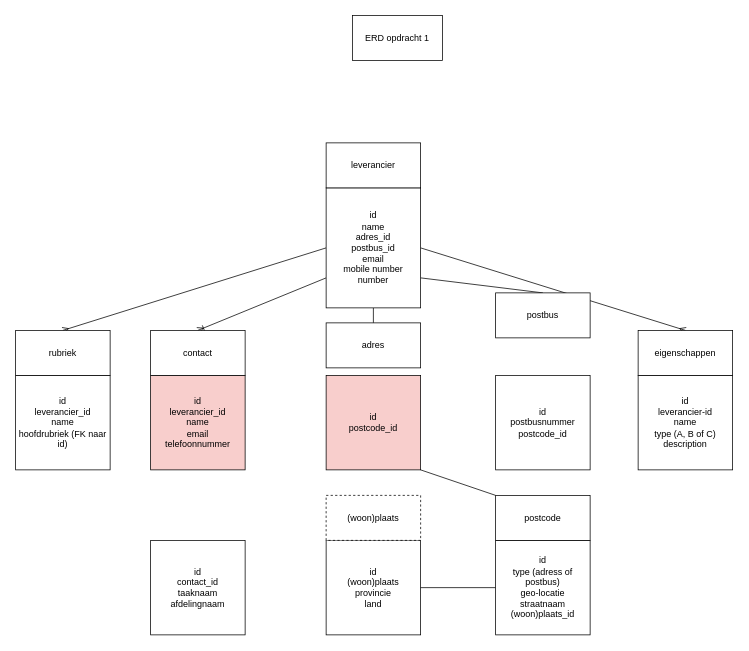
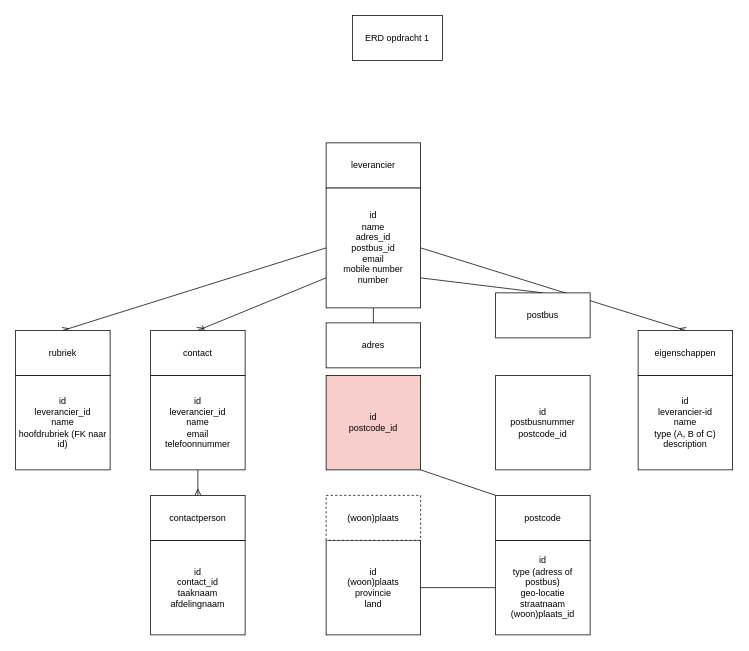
- <mxCell id="21" value="id&lt;br&gt;leverancier_id&lt;br&gt;name&lt;br&gt;email&lt;br&gt;telefoonnummer" style="whiteSpace=wrap;html=1;aspect=fixed;fillColor=#f8cecc;" vertex="1" parent="1"><mxGeometry x="200" y="500" width="126" height="126" as="geometry" /></mxCell>
+ <mxCell id="21" value="id&lt;br&gt;leverancier_id&lt;br&gt;name&lt;br&gt;email&lt;br&gt;telefoonnummer" style="whiteSpace=wrap;html=1;aspect=fixed;" vertex="1" parent="1"><mxGeometry x="200" y="500" width="126" height="126" as="geometry" /></mxCell>
+ <mxCell id="20" style="edgeStyle=none;html=1;exitX=0.5;exitY=1;exitDx=0;exitDy=0;entryX=0.5;entryY=0;entryDx=0;entryDy=0;endArrow=ERmany;endFill=0;" edge="1" parent="1" source="21" target="28"><mxGeometry relative="1" as="geometry" /></mxCell>
+ <mxCell id="28" value="contactperson" style="rounded=0;whiteSpace=wrap;html=1;" vertex="1" parent="1"><mxGeometry x="200" y="660" width="126" height="60" as="geometry" /></mxCell>
